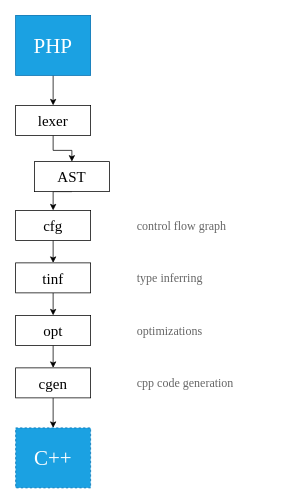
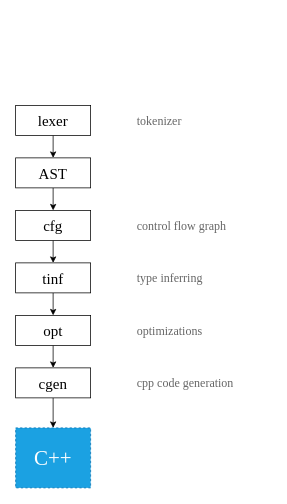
- <mxCell id="3" value="PHP" style="whiteSpace=wrap;html=1;fillColor=#1ba1e2;strokeColor=#006EAF;fontColor=#ffffff;fontSize=28;fontFamily=Verdana;" vertex="1" parent="1"><mxGeometry x="20" y="20" width="100" height="80" as="geometry" /></mxCell>
- <mxCell id="2" style="edgeStyle=orthogonalEdgeStyle;rounded=0;orthogonalLoop=1;jettySize=auto;html=1;exitX=0.5;exitY=1;exitDx=0;exitDy=0;entryX=0.5;entryY=0;entryDx=0;entryDy=0;fontFamily=Verdana;fontSize=20;" edge="1" parent="1" source="3" target="5"><mxGeometry relative="1" as="geometry" /></mxCell>
+ <mxCell id="17" value="tokenizer" style="text;html=1;align=left;verticalAlign=middle;resizable=0;points=[];autosize=1;fontSize=16;fontFamily=Verdana;fontColor=#666;" vertex="1" parent="1"><mxGeometry x="180" y="150" width="90" height="20" as="geometry" /></mxCell>
- <mxCell id="7" value="AST" style="rounded=0;whiteSpace=wrap;html=1;fontFamily=Verdana;fontSize=20;" vertex="1" parent="1"><mxGeometry x="45" y="215" width="100" height="40" as="geometry" /></mxCell>
+ <mxCell id="7" value="AST" style="rounded=0;whiteSpace=wrap;html=1;fontFamily=Verdana;fontSize=20;" vertex="1" parent="1"><mxGeometry x="20" y="210" width="100" height="40" as="geometry" /></mxCell>
